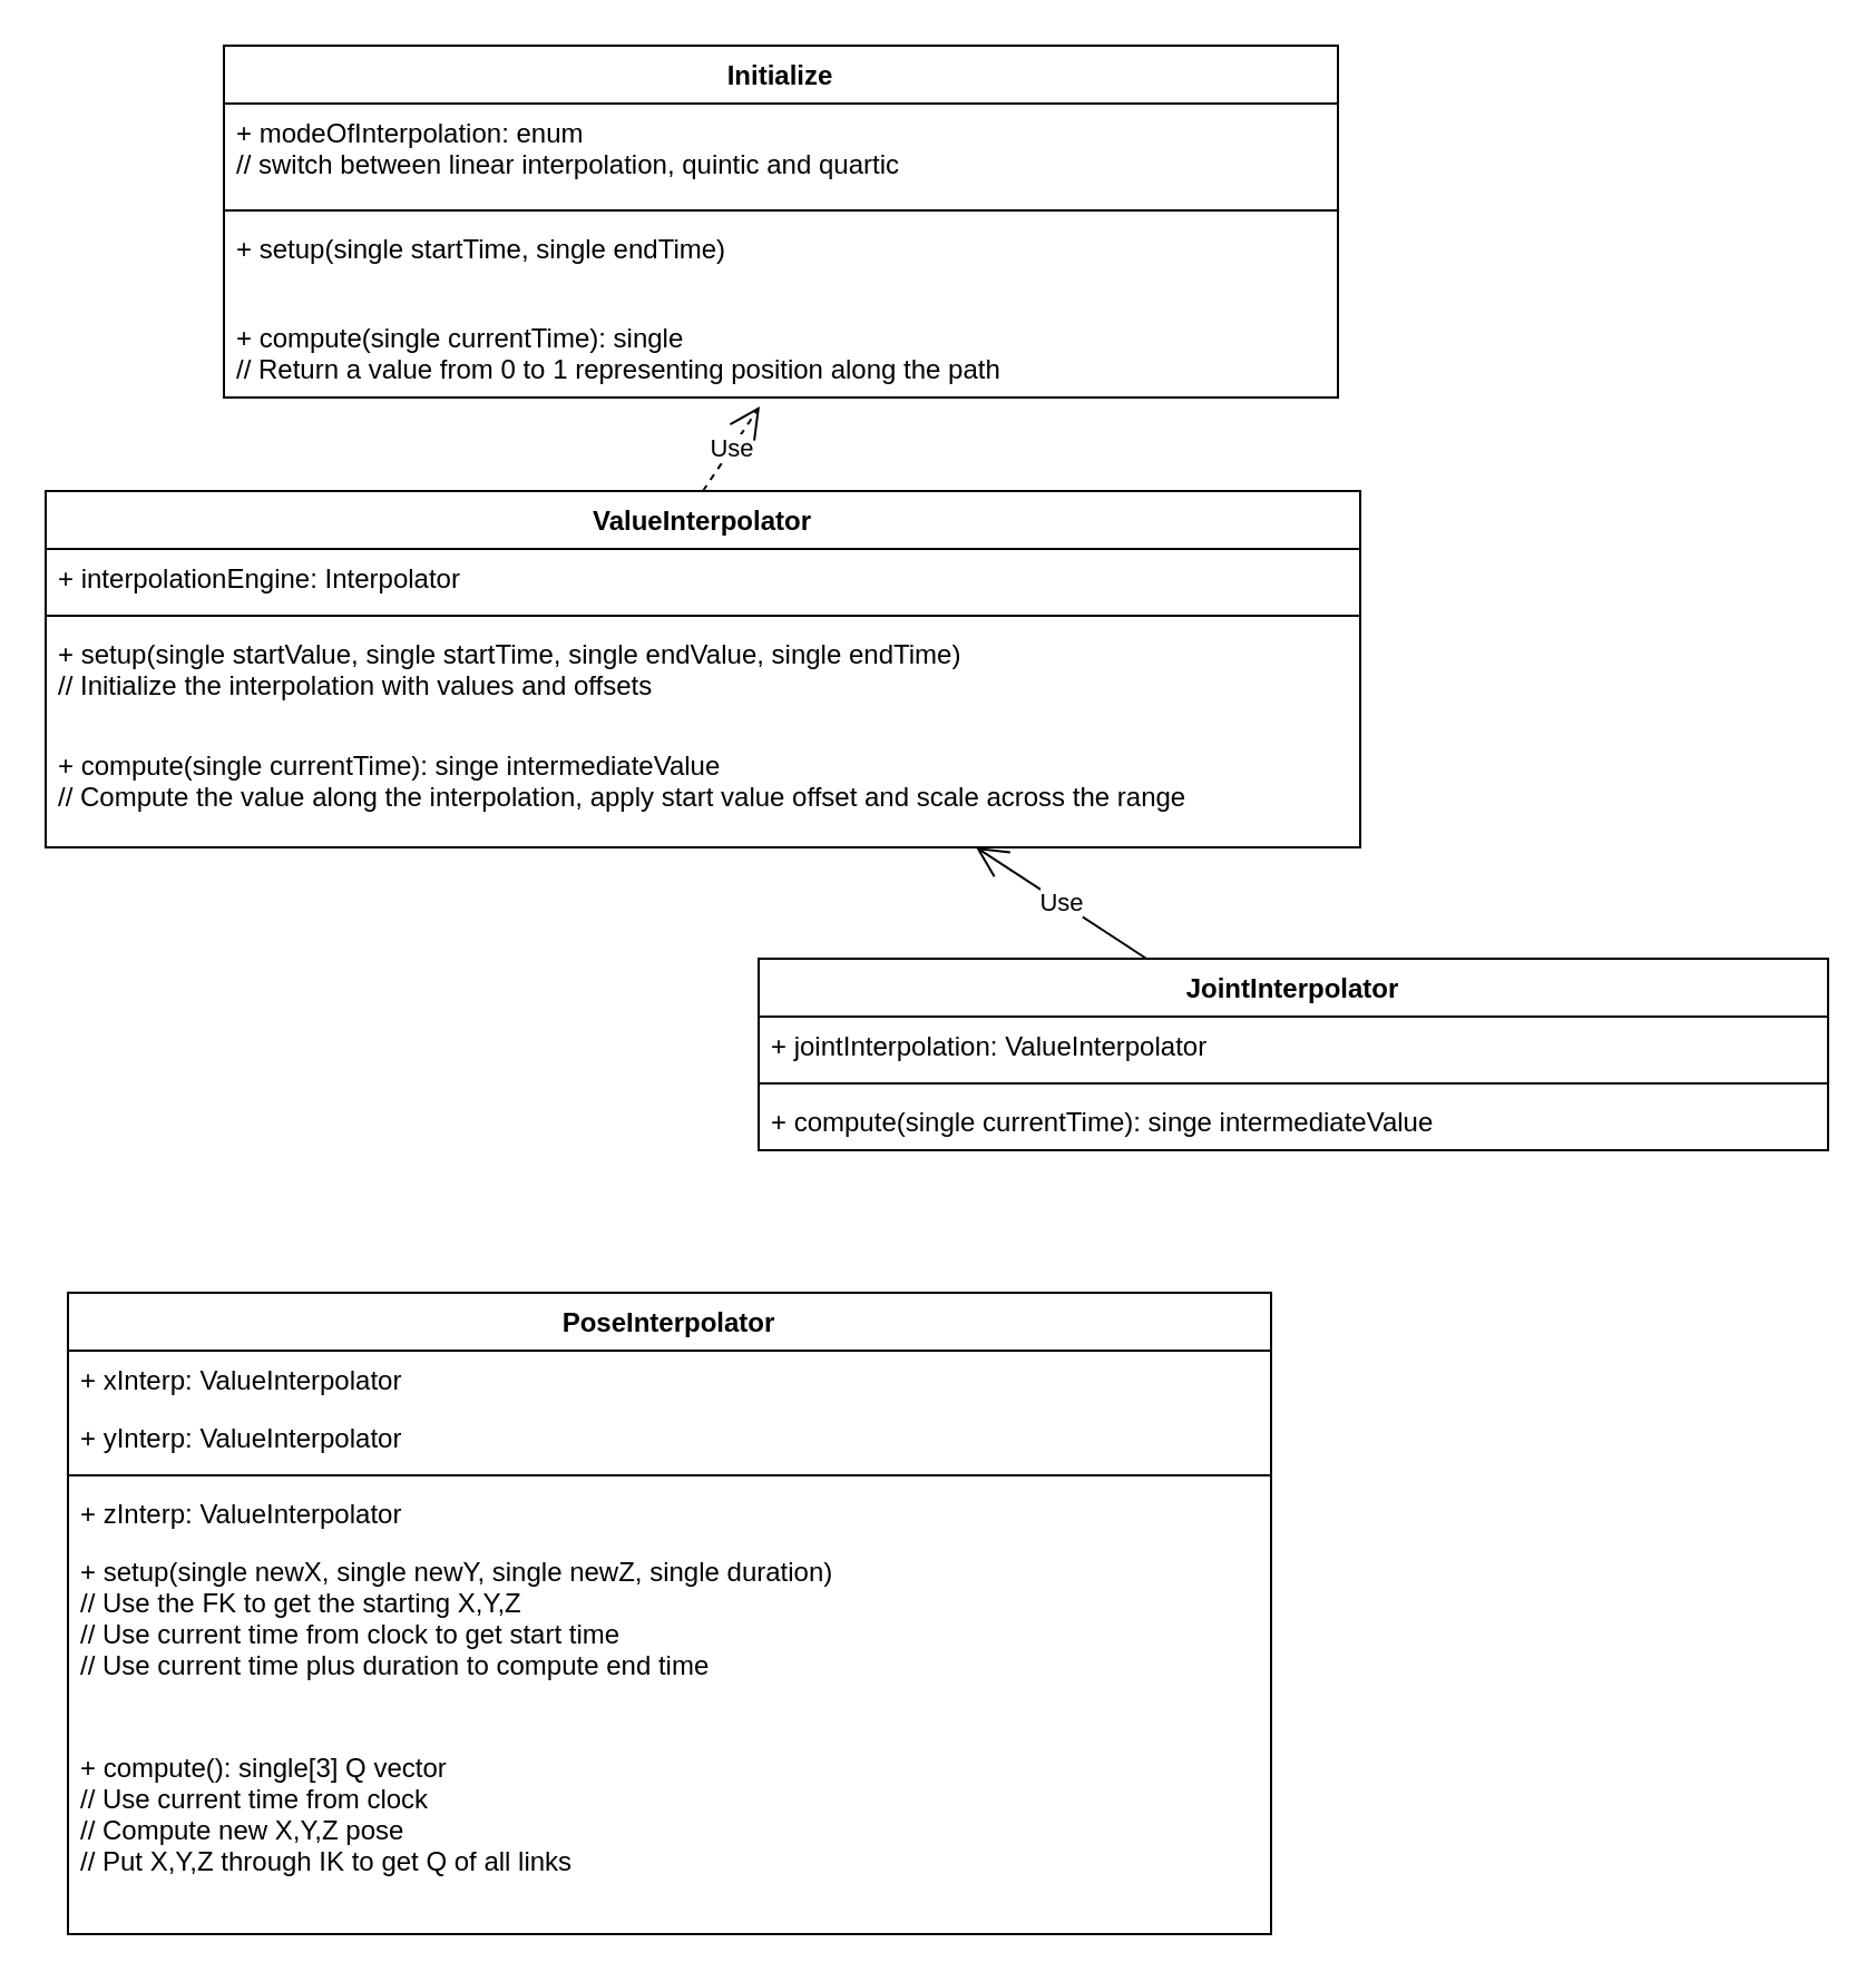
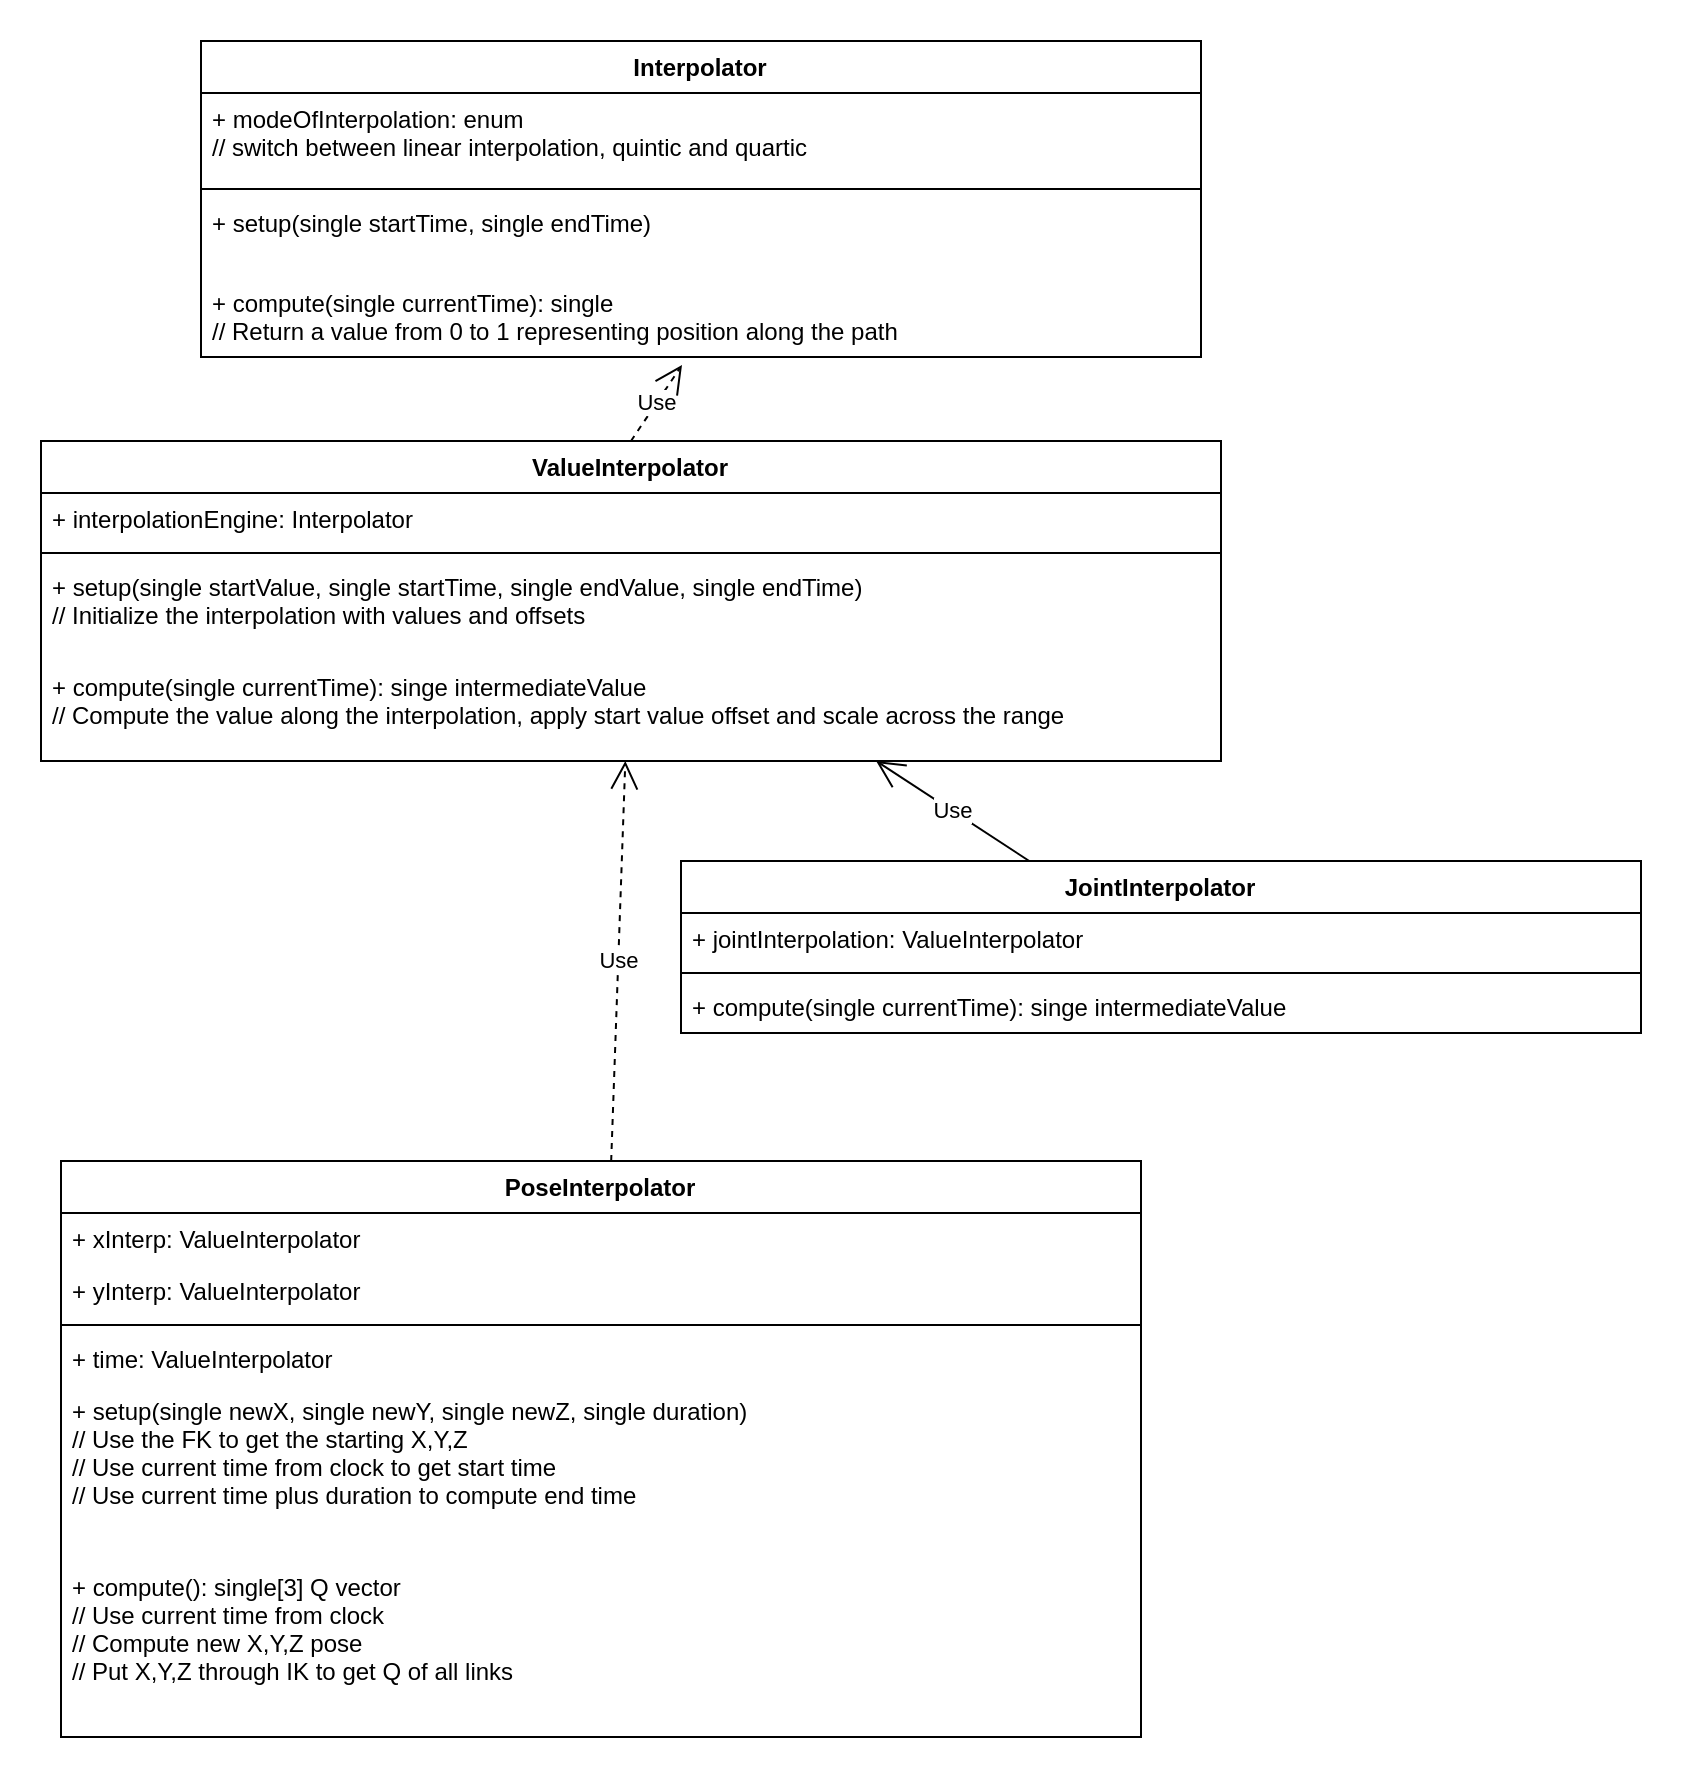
- <mxCell id="5" value="Initialize" style="swimlane;fontStyle=1;align=center;verticalAlign=top;childLayout=stackLayout;horizontal=1;startSize=26;horizontalStack=0;resizeParent=1;resizeParentMax=0;resizeLast=0;collapsible=1;marginBottom=0;" parent="1" vertex="1"><mxGeometry x="100" y="20" width="500" height="158" as="geometry"><mxRectangle x="100" y="100" width="100" height="26" as="alternateBounds" /></mxGeometry></mxCell>
+ <mxCell id="5" value="Interpolator" style="swimlane;fontStyle=1;align=center;verticalAlign=top;childLayout=stackLayout;horizontal=1;startSize=26;horizontalStack=0;resizeParent=1;resizeParentMax=0;resizeLast=0;collapsible=1;marginBottom=0;" parent="1" vertex="1"><mxGeometry x="100" y="20" width="500" height="158" as="geometry"><mxRectangle x="100" y="100" width="100" height="26" as="alternateBounds" /></mxGeometry></mxCell>
+ <mxCell id="3" value="Use" style="endArrow=open;endSize=12;dashed=1;html=1;" parent="1" source="15" target="10" edge="1"><mxGeometry width="160" relative="1" as="geometry"><mxPoint x="310" y="620" as="sourcePoint" /><mxPoint x="470" y="620" as="targetPoint" /></mxGeometry></mxCell>
- <mxCell id="19" value="+ zInterp: ValueInterpolator" style="text;strokeColor=none;fillColor=none;align=left;verticalAlign=top;spacingLeft=4;spacingRight=4;overflow=hidden;rotatable=0;points=[[0,0.5],[1,0.5]];portConstraint=eastwest;" parent="15" vertex="1"><mxGeometry y="86" width="540" height="26" as="geometry" /></mxCell>
+ <mxCell id="19" value="+ time: ValueInterpolator" style="text;strokeColor=none;fillColor=none;align=left;verticalAlign=top;spacingLeft=4;spacingRight=4;overflow=hidden;rotatable=0;points=[[0,0.5],[1,0.5]];portConstraint=eastwest;" parent="15" vertex="1"><mxGeometry y="86" width="540" height="26" as="geometry" /></mxCell>
